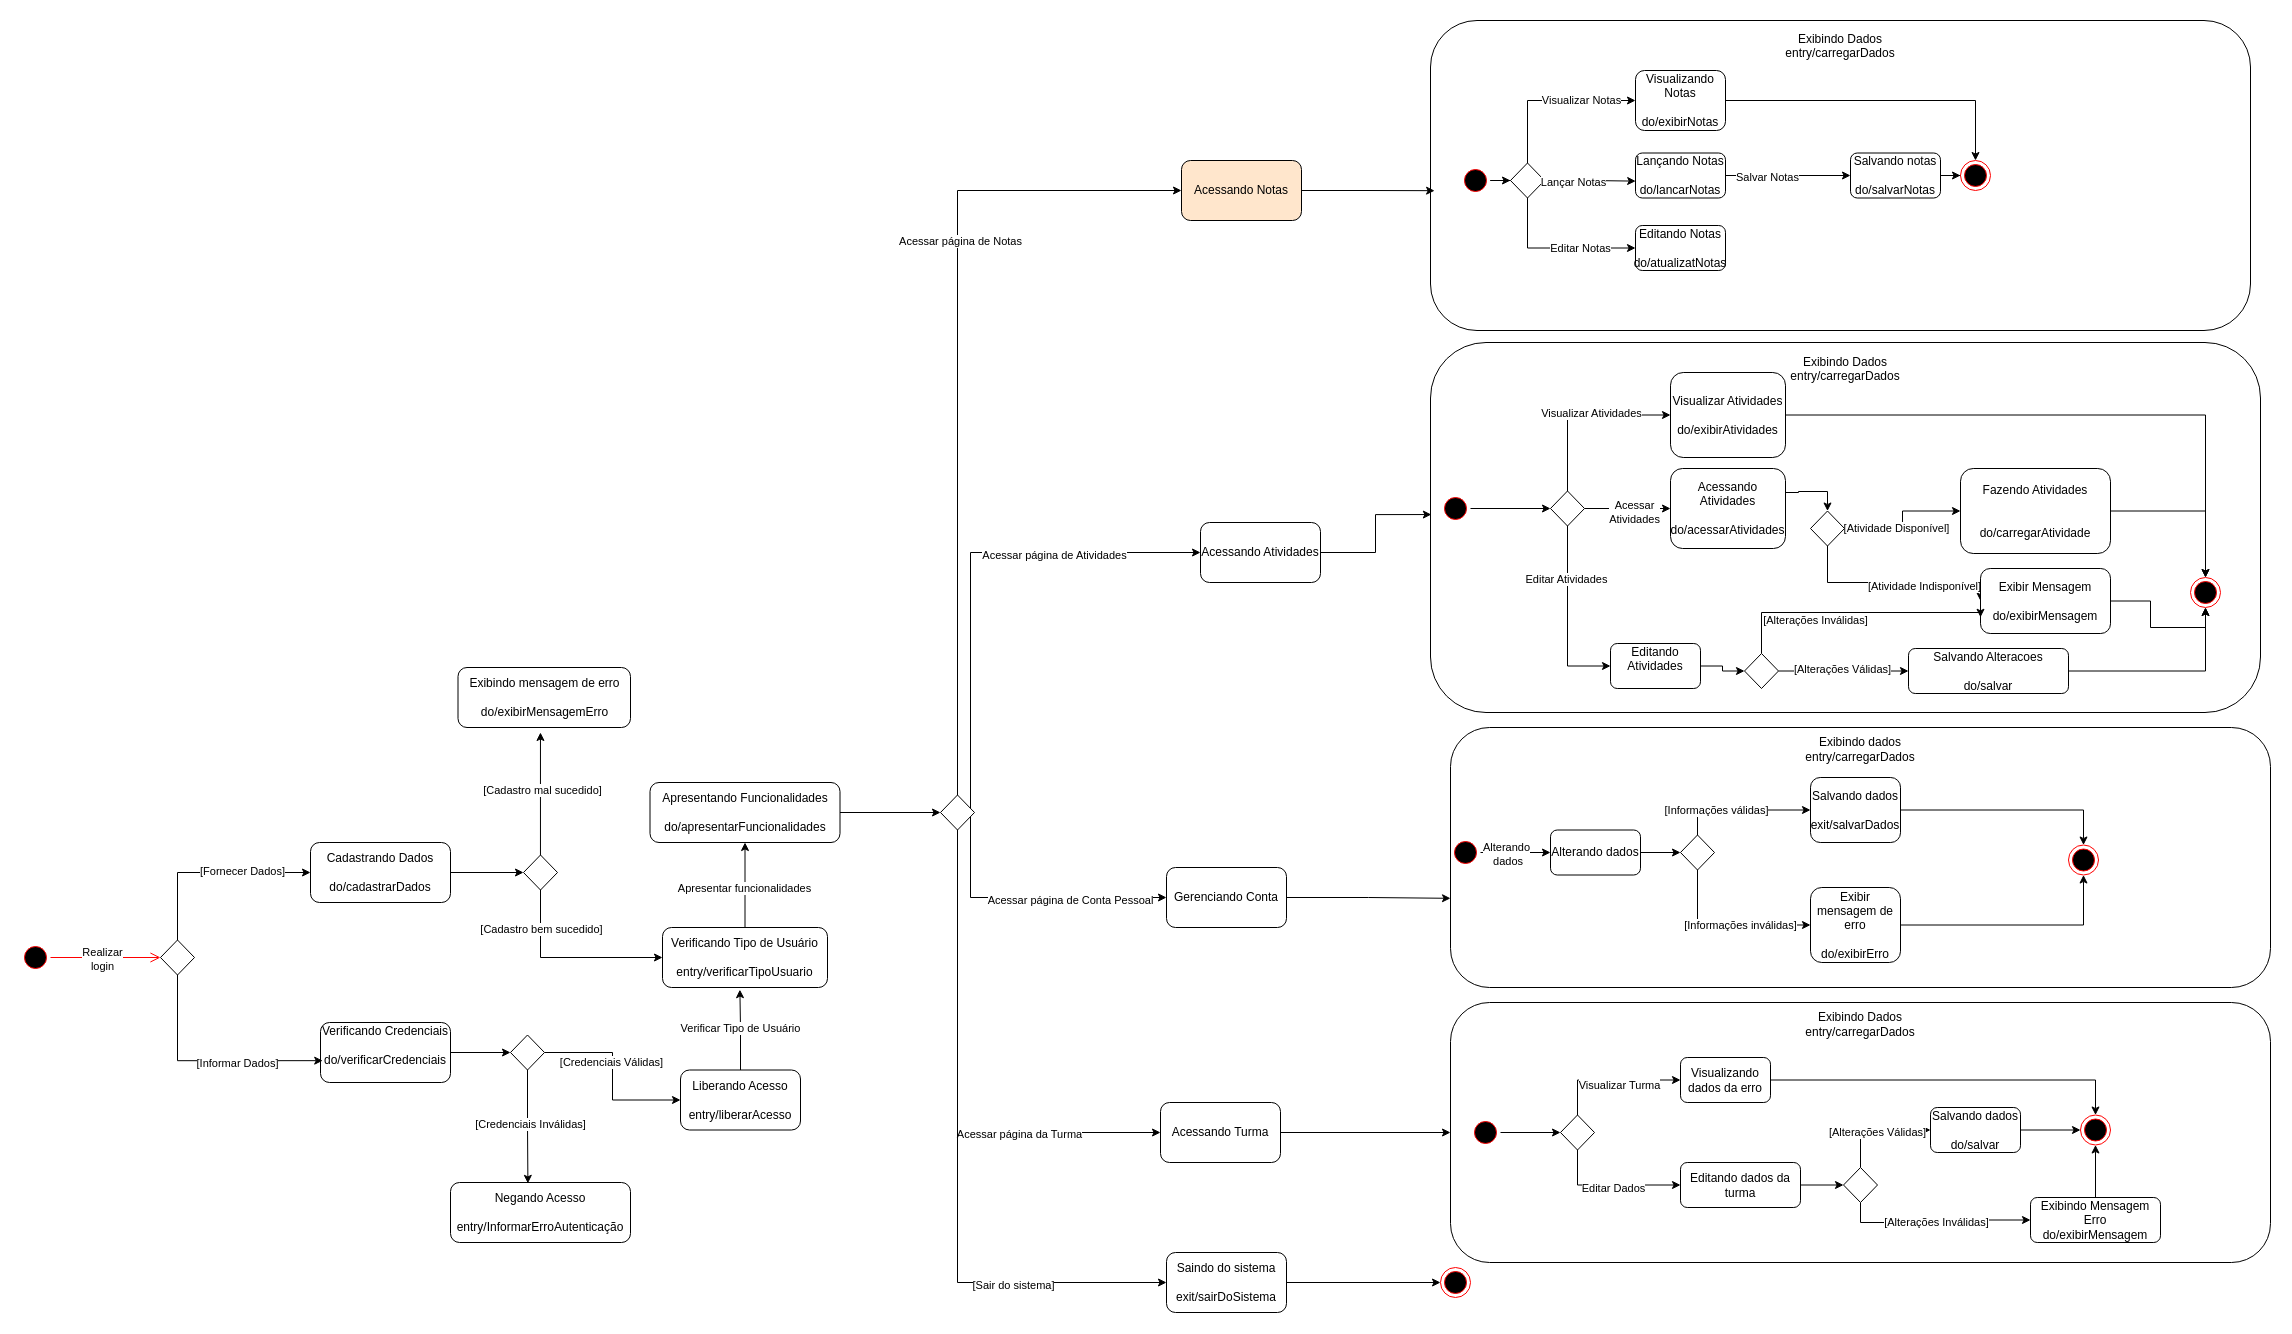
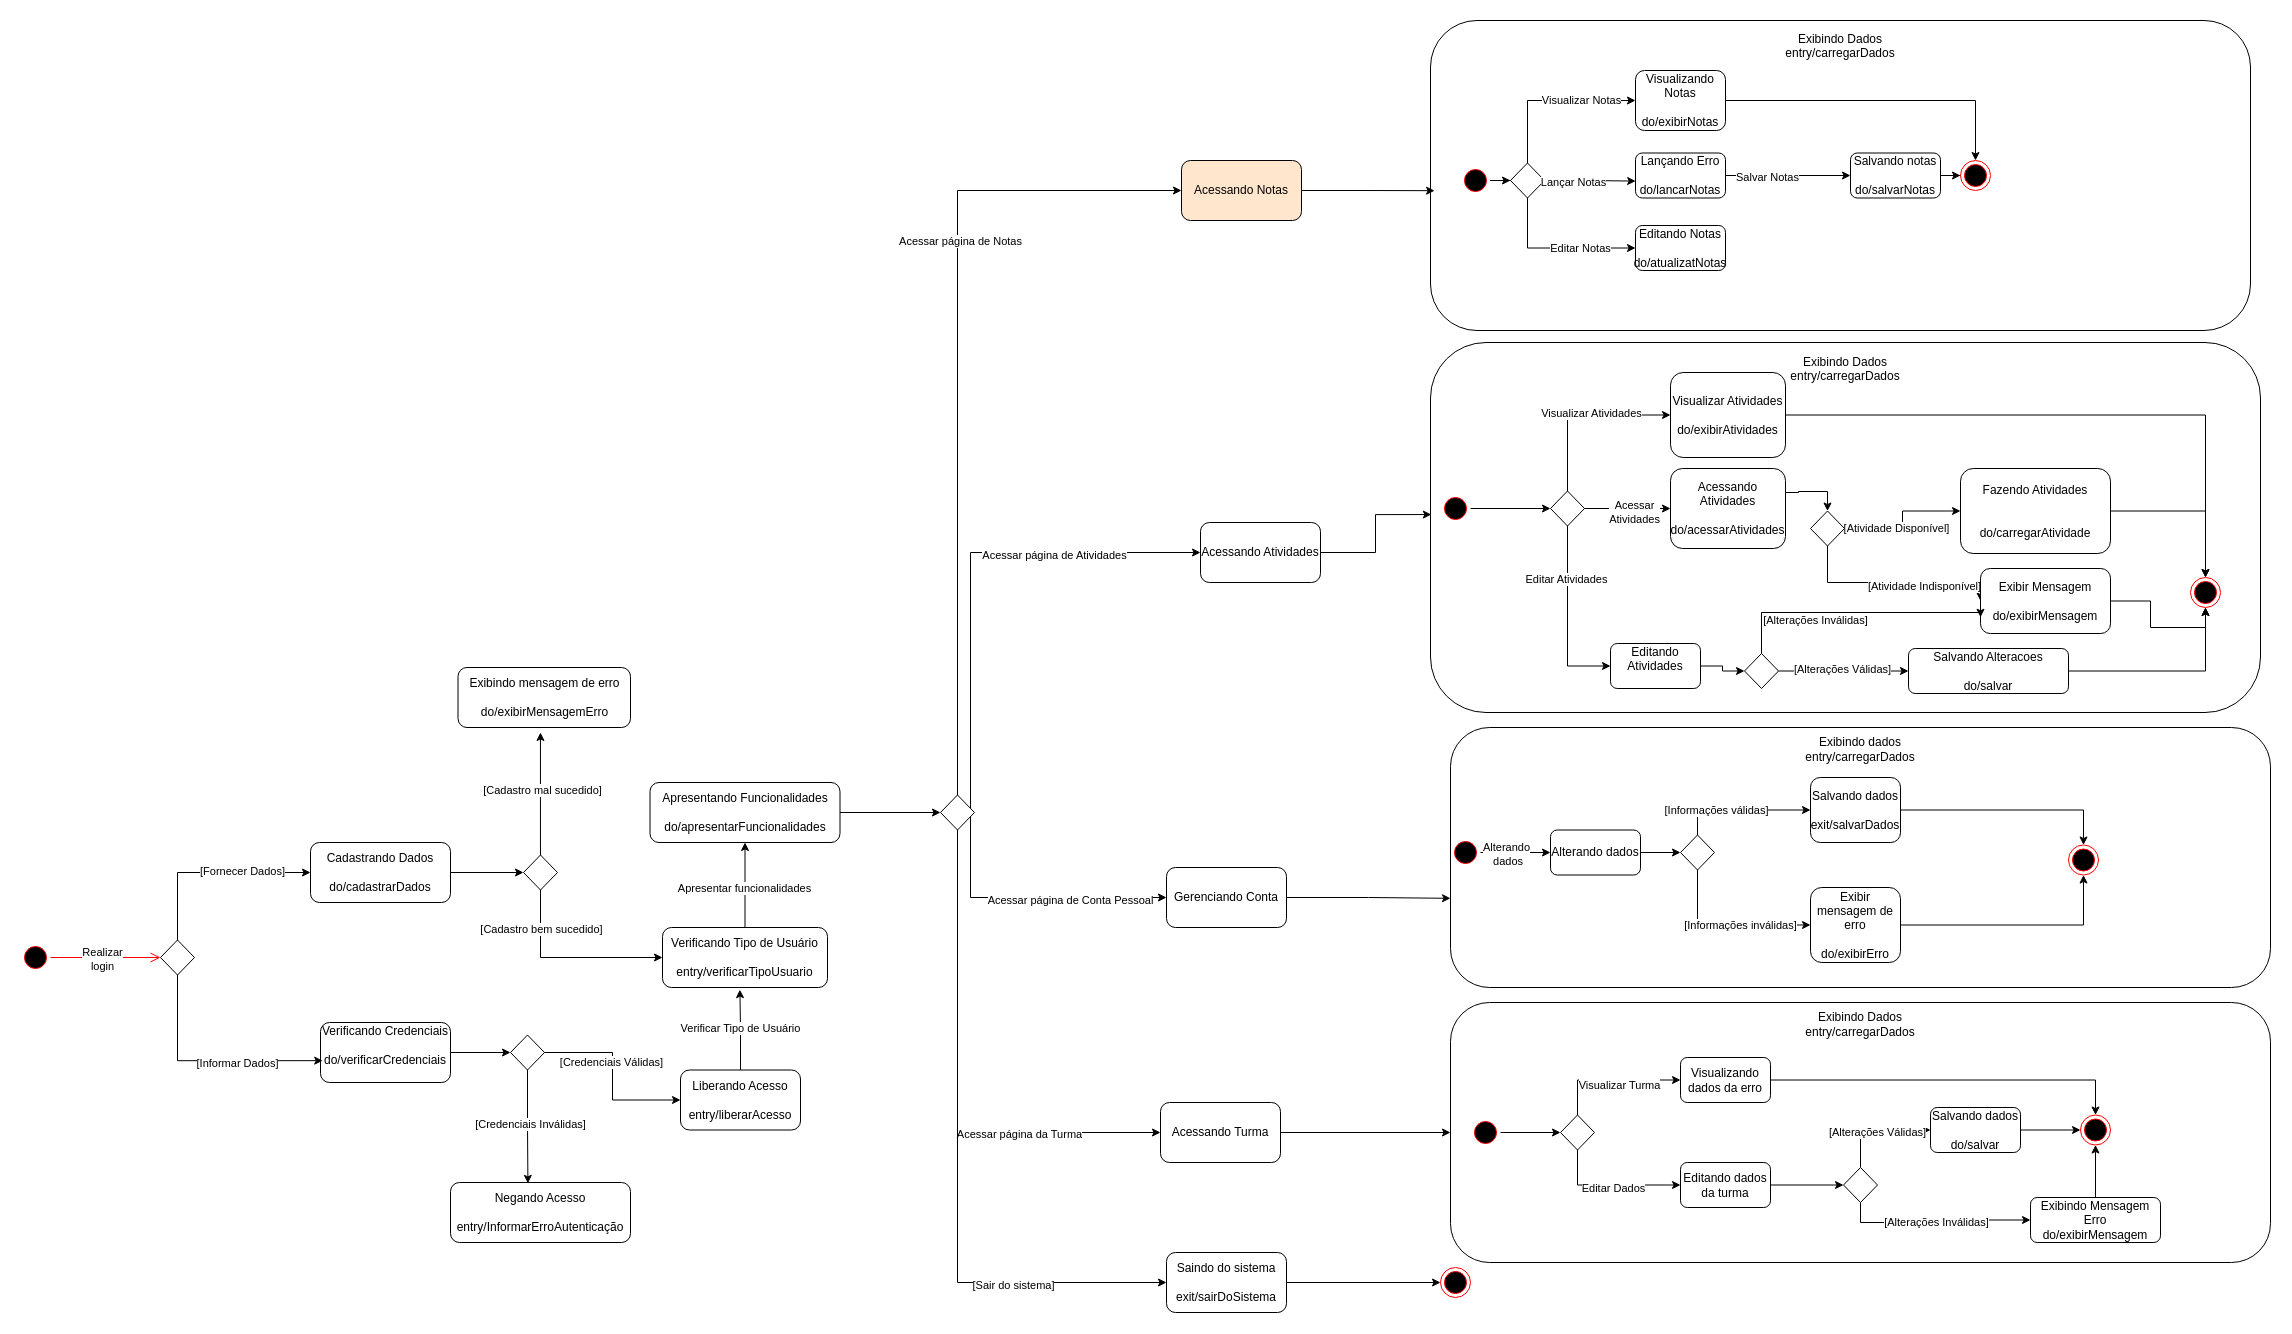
- <mxCell id="70" value="Lançando Notas&lt;div&gt;&lt;br&gt;&lt;/div&gt;&lt;div&gt;do/lancarNotas&lt;/div&gt;" style="rounded=1;whiteSpace=wrap;html=1;" vertex="1" parent="1"><mxGeometry x="1635" y="152.5" width="90" height="45" as="geometry" /></mxCell>
+ <mxCell id="70" value="Lançando Erro&lt;div&gt;&lt;br&gt;&lt;/div&gt;&lt;div&gt;do/lancarNotas&lt;/div&gt;" style="rounded=1;whiteSpace=wrap;html=1;" vertex="1" parent="1"><mxGeometry x="1635" y="152.5" width="90" height="45" as="geometry" /></mxCell>
- <mxCell id="130" value="Editando dados da turma" style="rounded=1;whiteSpace=wrap;html=1;" vertex="1" parent="1"><mxGeometry x="1680" y="1162" width="120" height="45" as="geometry" /></mxCell>
+ <mxCell id="130" value="Editando dados da turma" style="rounded=1;whiteSpace=wrap;html=1;" vertex="1" parent="1"><mxGeometry x="1680" y="1162" width="90" height="45" as="geometry" /></mxCell>
